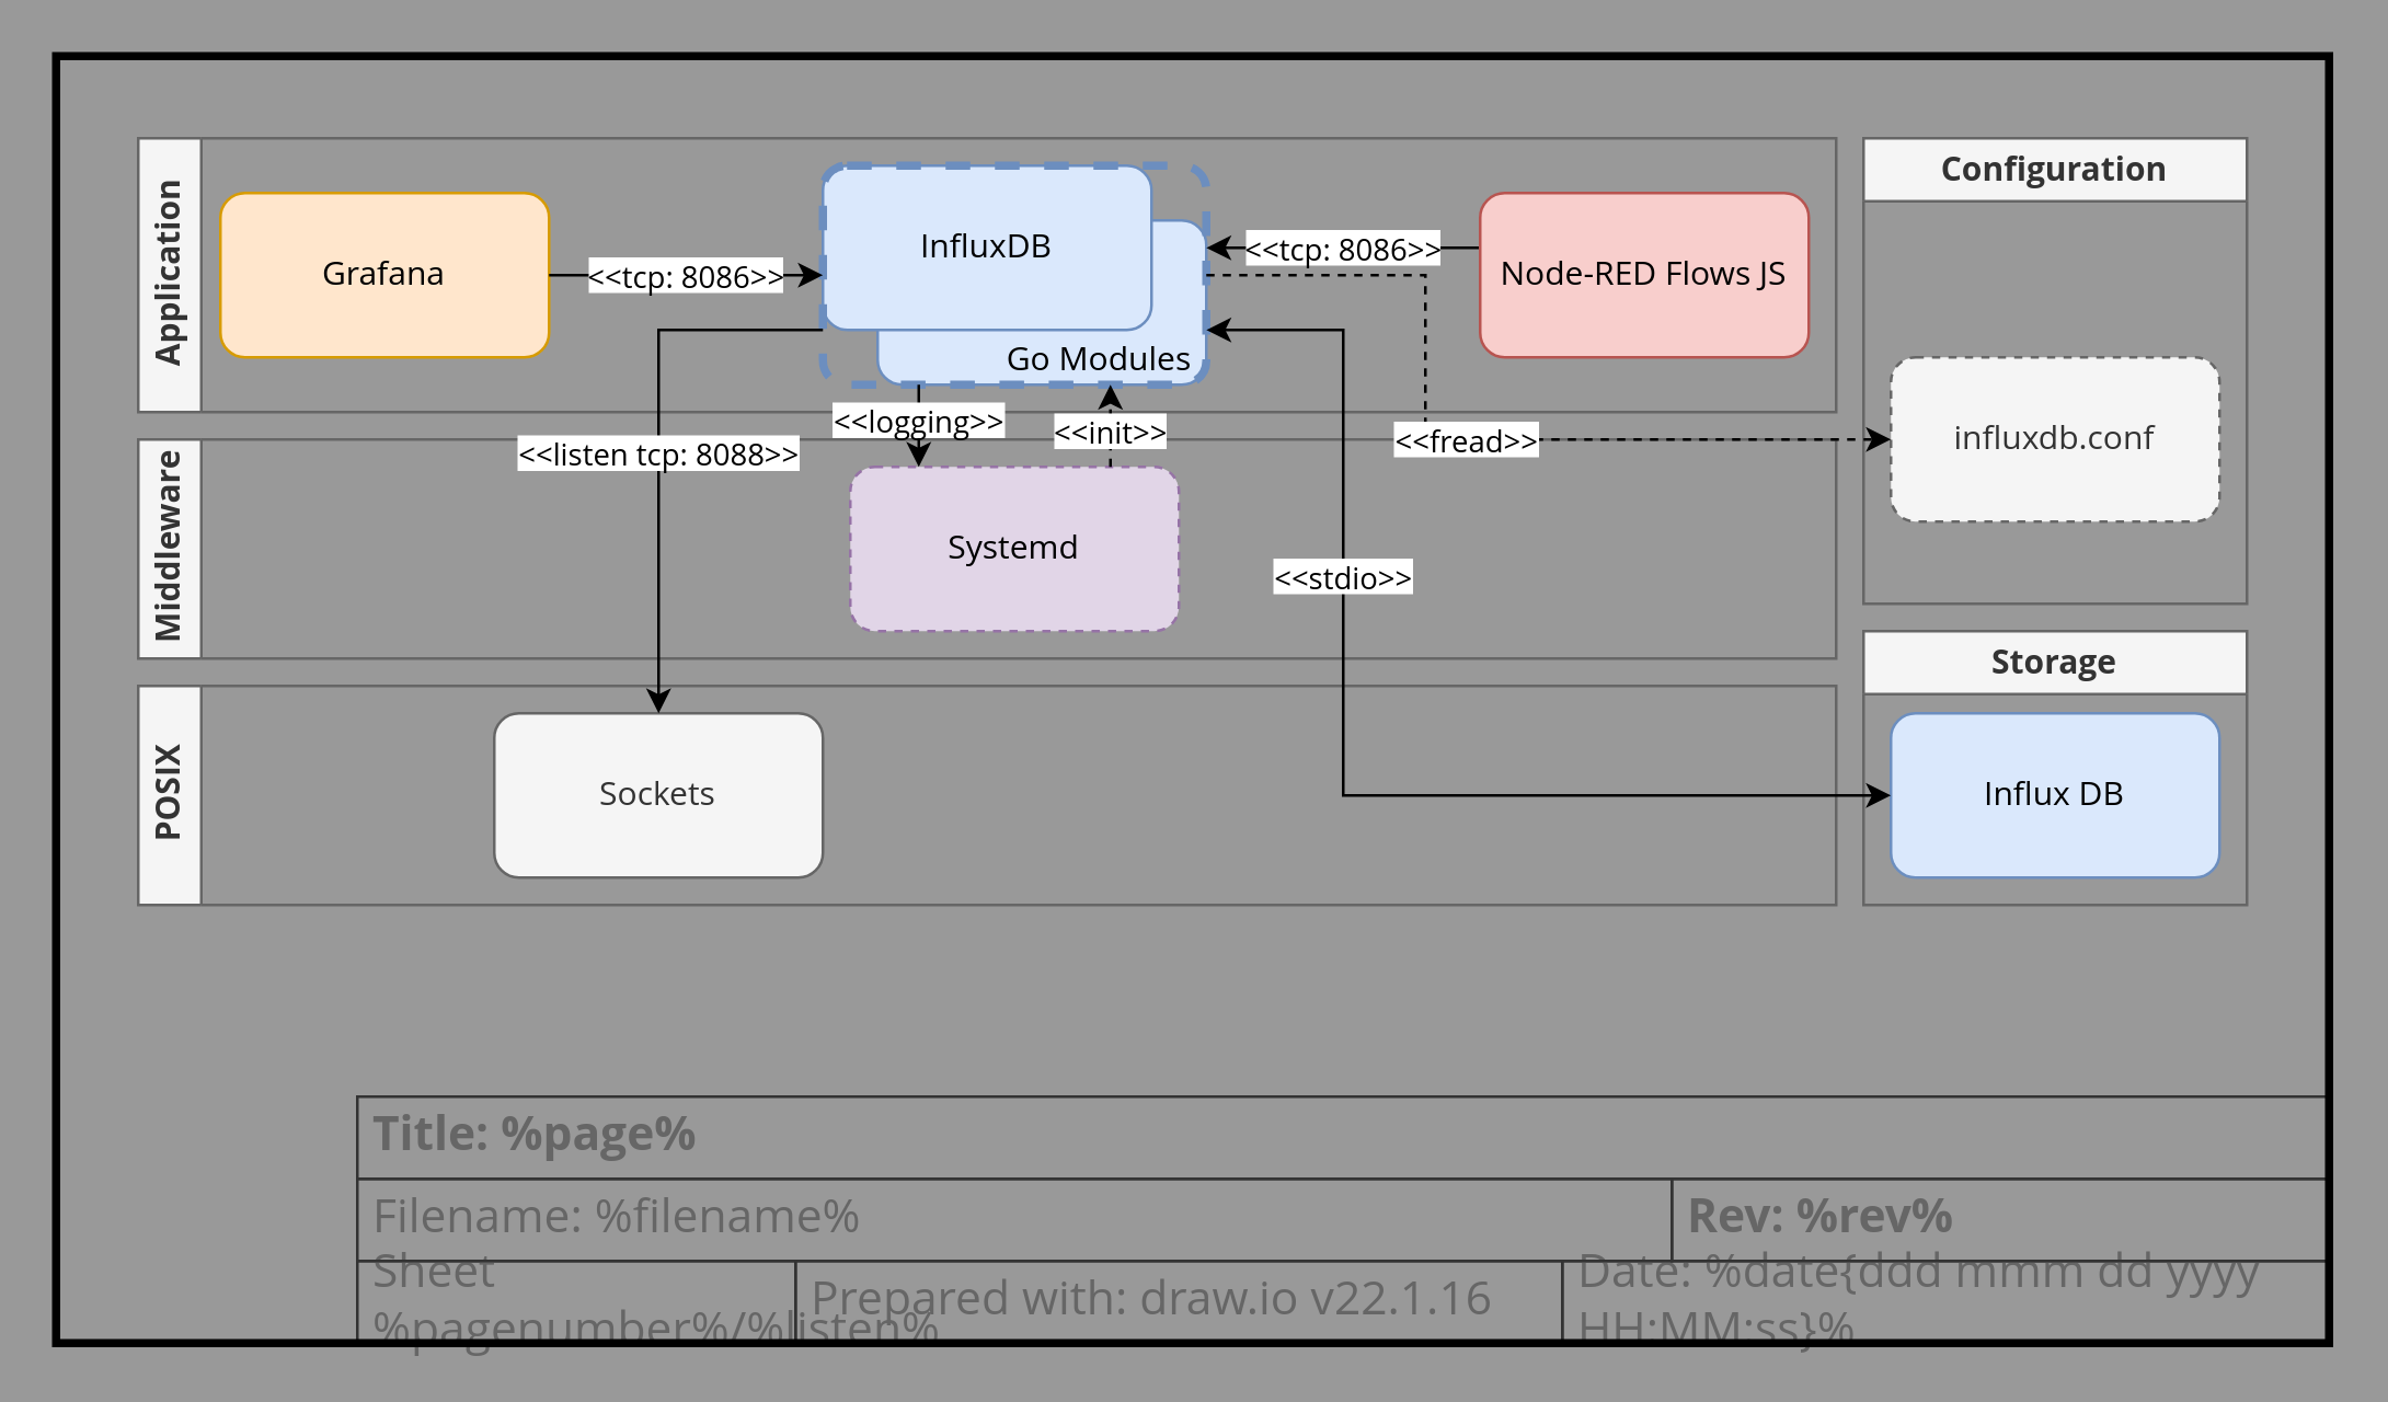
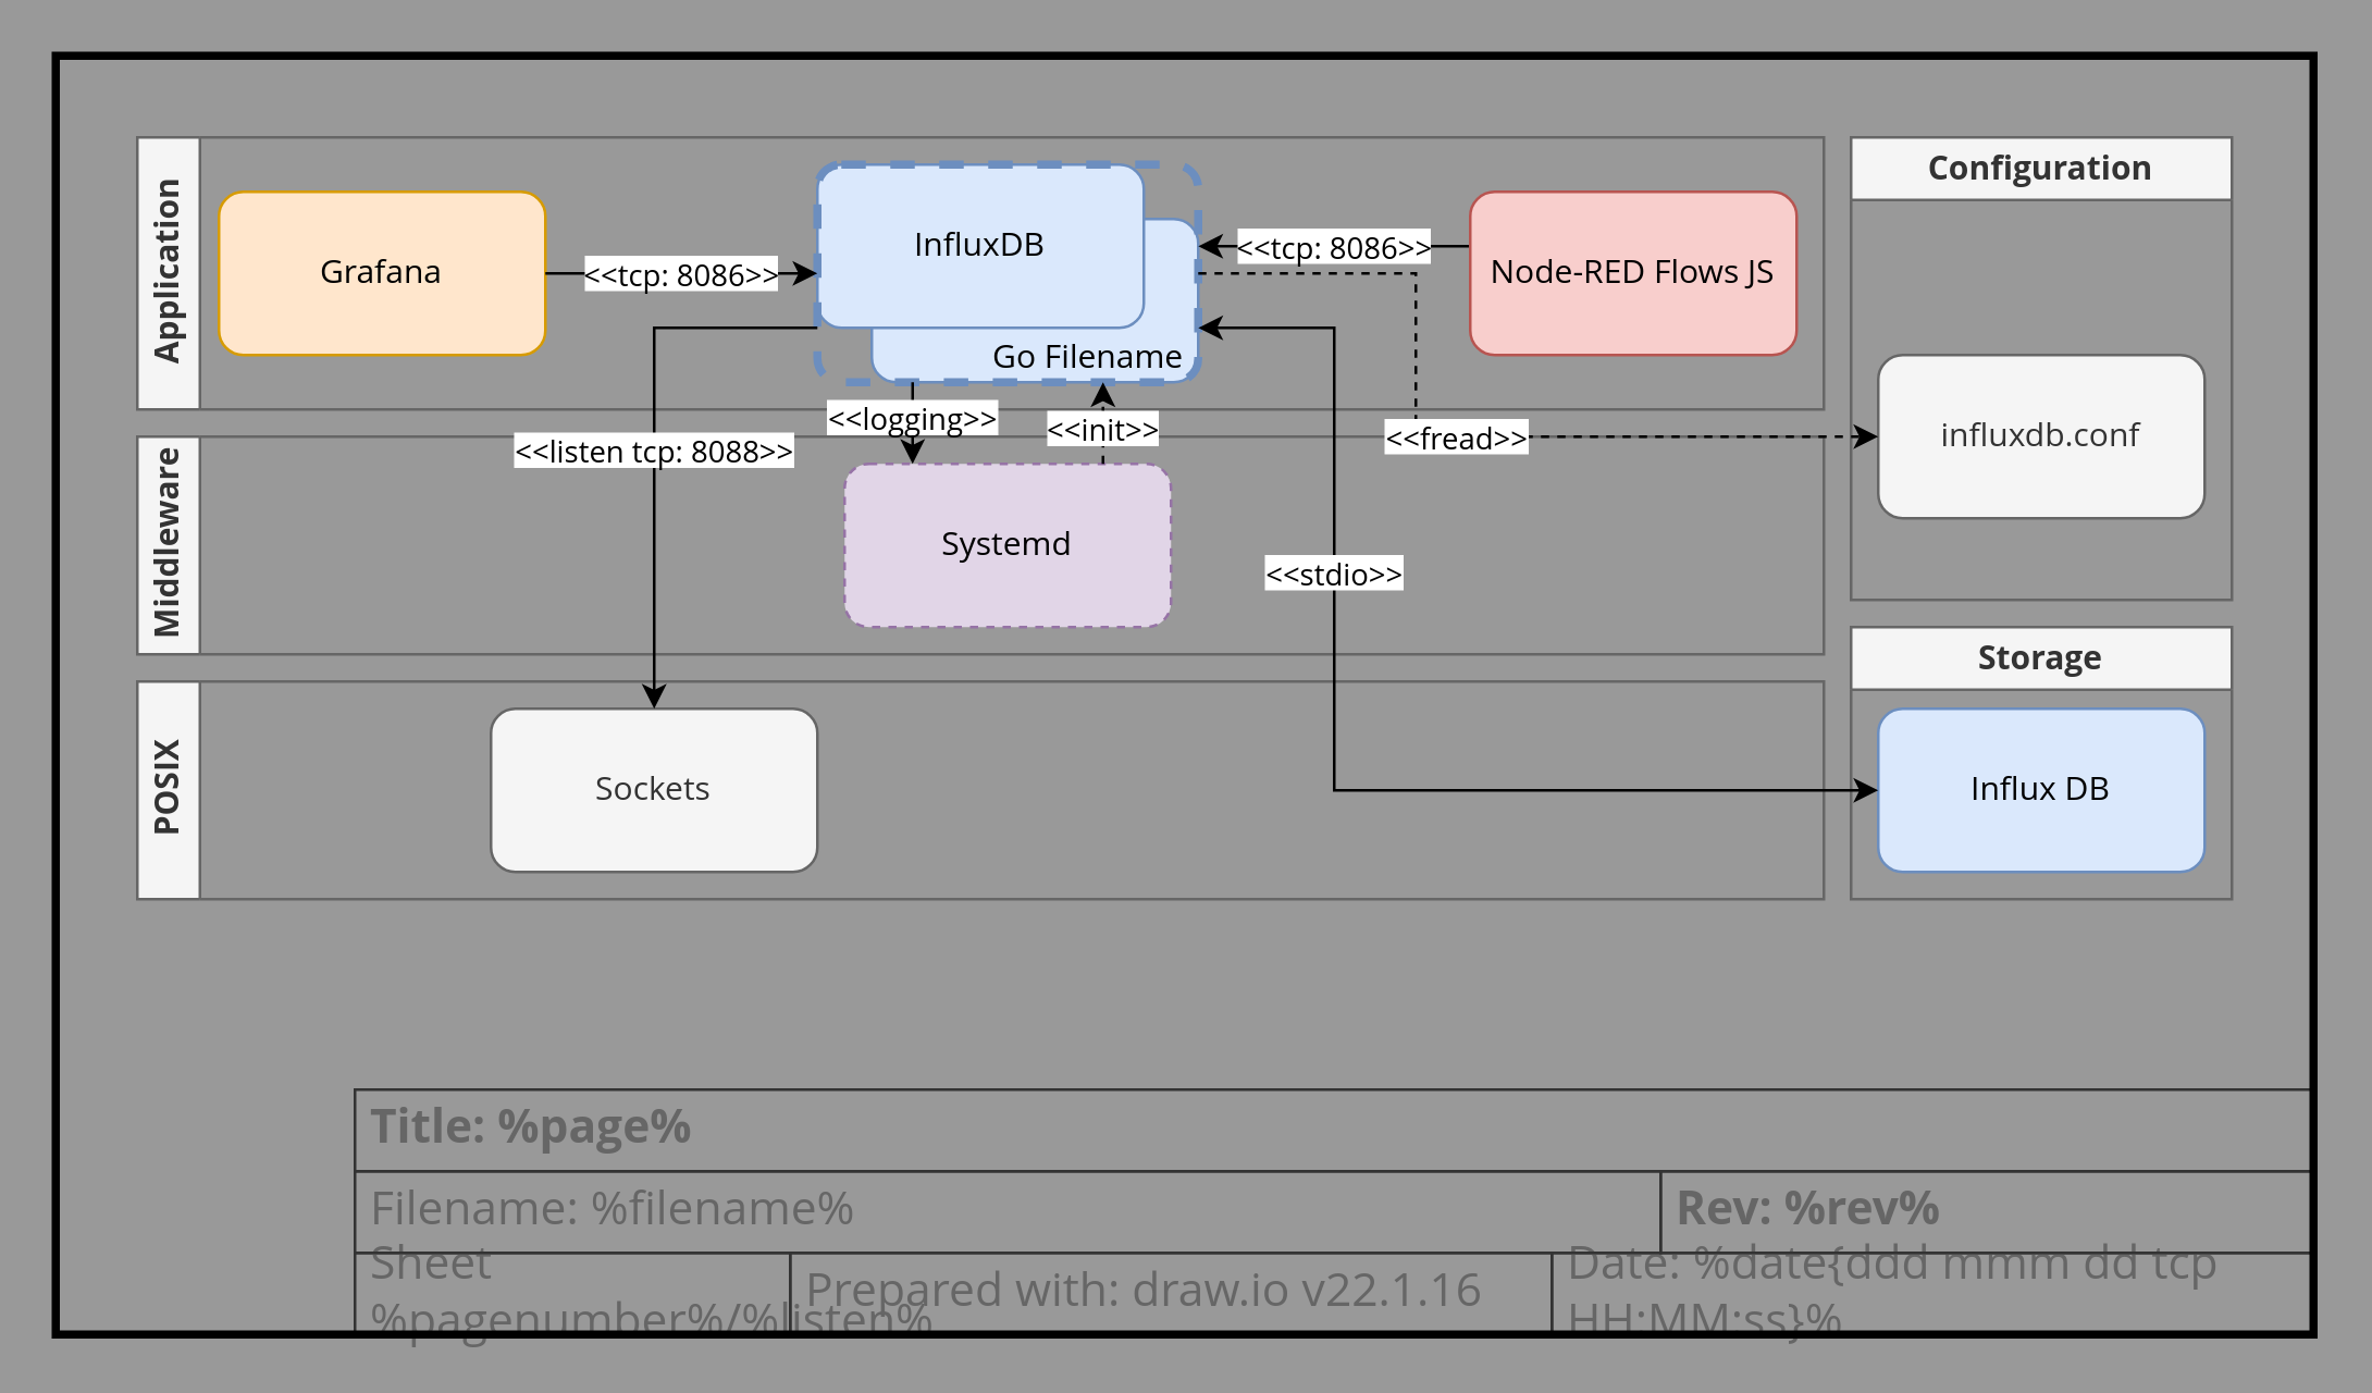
- <mxCell id="14" value="Go Modules&amp;nbsp;" style="rounded=1;whiteSpace=wrap;html=1;fontFamily=Open Sans;fillColor=#dae8fc;strokeColor=#6c8ebf;align=right;verticalAlign=bottom;" parent="13" vertex="1"><mxGeometry x="270" y="30" width="120" height="60" as="geometry" /></mxCell>
+ <mxCell id="14" value="Go Filename&amp;nbsp;" style="rounded=1;whiteSpace=wrap;html=1;fontFamily=Open Sans;fillColor=#dae8fc;strokeColor=#6c8ebf;align=right;verticalAlign=bottom;" parent="13" vertex="1"><mxGeometry x="270" y="30" width="120" height="60" as="geometry" /></mxCell>
- <mxCell id="24" value="influxdb.conf" style="rounded=1;whiteSpace=wrap;html=1;fontFamily=Open Sans;fillColor=#f5f5f5;strokeColor=#666666;fontColor=#333333;dashed=1;" parent="23" vertex="1"><mxGeometry x="10" y="80" width="120" height="60" as="geometry" /></mxCell>
+ <mxCell id="24" value="influxdb.conf" style="rounded=1;whiteSpace=wrap;html=1;fontFamily=Open Sans;fillColor=#f5f5f5;strokeColor=#666666;fontColor=#333333;" parent="23" vertex="1"><mxGeometry x="10" y="80" width="120" height="60" as="geometry" /></mxCell>
- <mxCell id="4" value="Date: &lt;font style=&quot;font-size: 17px;&quot;&gt;%date{ddd mmm dd yyyy HH:MM:ss}%&lt;/font&gt;" style="strokeWidth=1;shadow=0;dashed=0;align=center;html=1;shape=mxgraph.mockup.text.textBox;fontColor=#666666;align=left;fontSize=17;spacingLeft=4;spacingTop=-3;whiteSpace=wrap;strokeColor=#333333;mainText=;fillColor=none;fontFamily=Open Sans;movable=1;resizable=1;rotatable=1;deletable=1;editable=1;locked=0;connectable=1;" parent="1" vertex="1"><mxGeometry x="570" y="460" width="280" height="30" as="geometry" /></mxCell>
+ <mxCell id="4" value="Date: &lt;font style=&quot;font-size: 17px;&quot;&gt;%date{ddd mmm dd tcp HH:MM:ss}%&lt;/font&gt;" style="strokeWidth=1;shadow=0;dashed=0;align=center;html=1;shape=mxgraph.mockup.text.textBox;fontColor=#666666;align=left;fontSize=17;spacingLeft=4;spacingTop=-3;whiteSpace=wrap;strokeColor=#333333;mainText=;fillColor=none;fontFamily=Open Sans;movable=1;resizable=1;rotatable=1;deletable=1;editable=1;locked=0;connectable=1;" parent="1" vertex="1"><mxGeometry x="570" y="460" width="280" height="30" as="geometry" /></mxCell>
